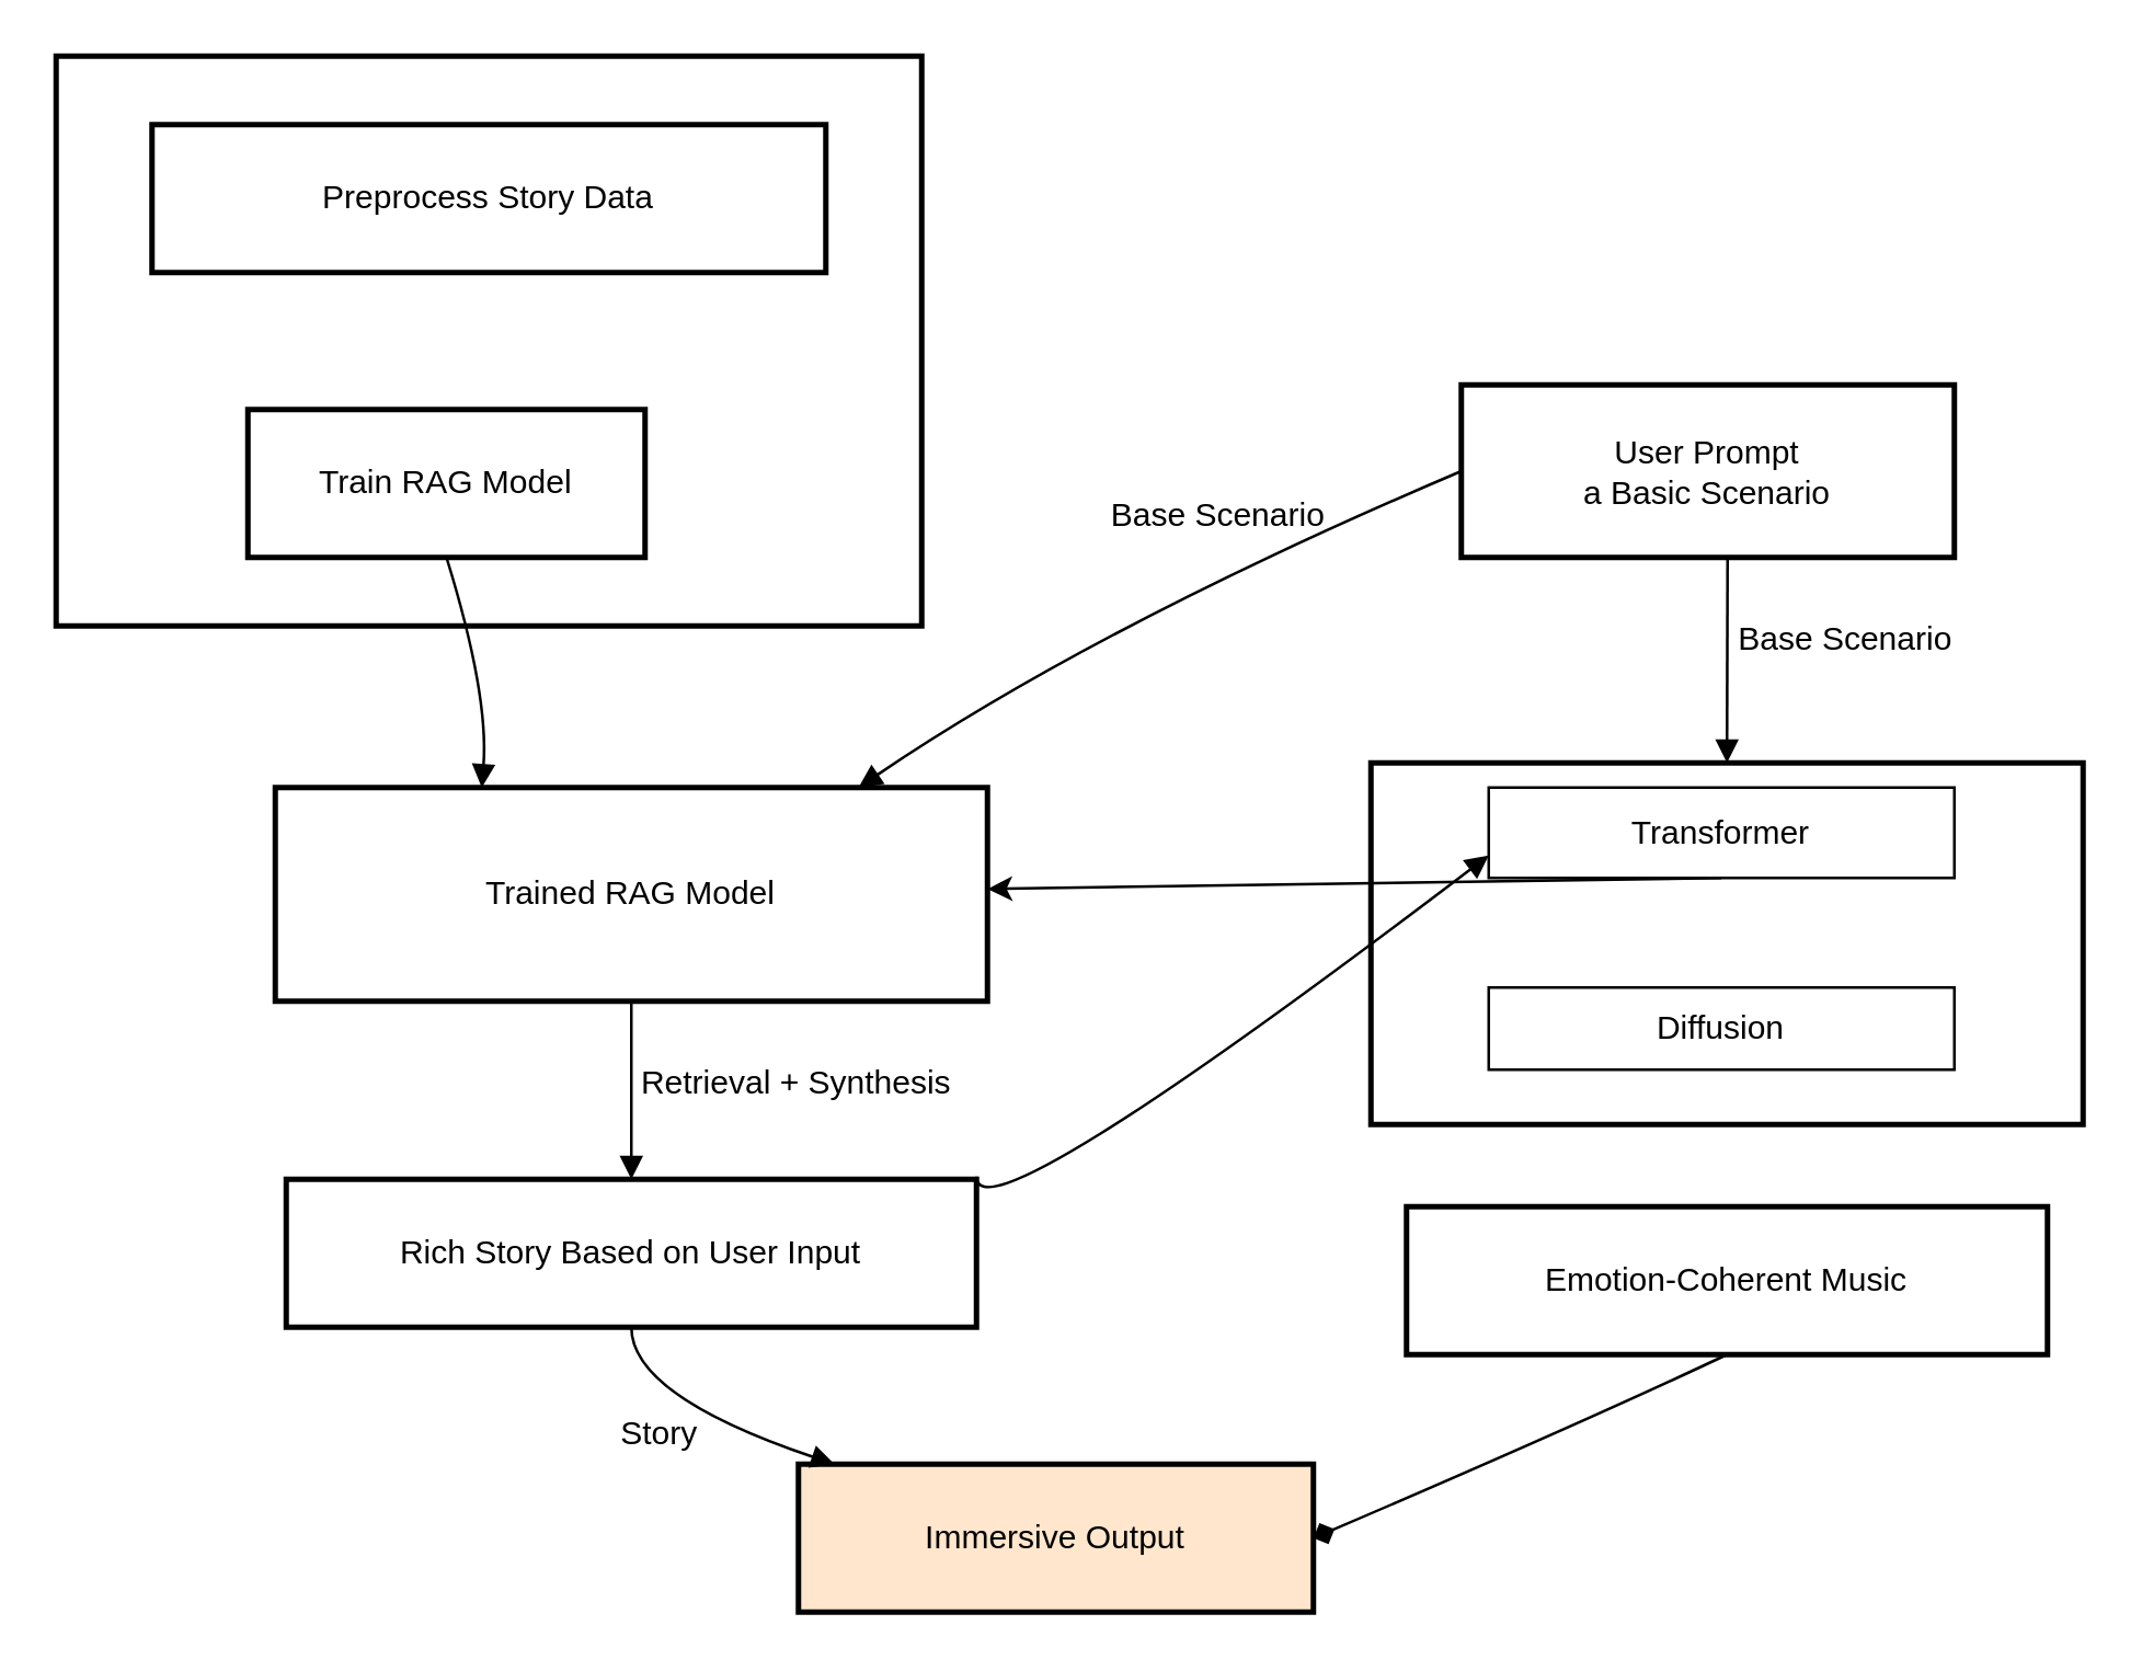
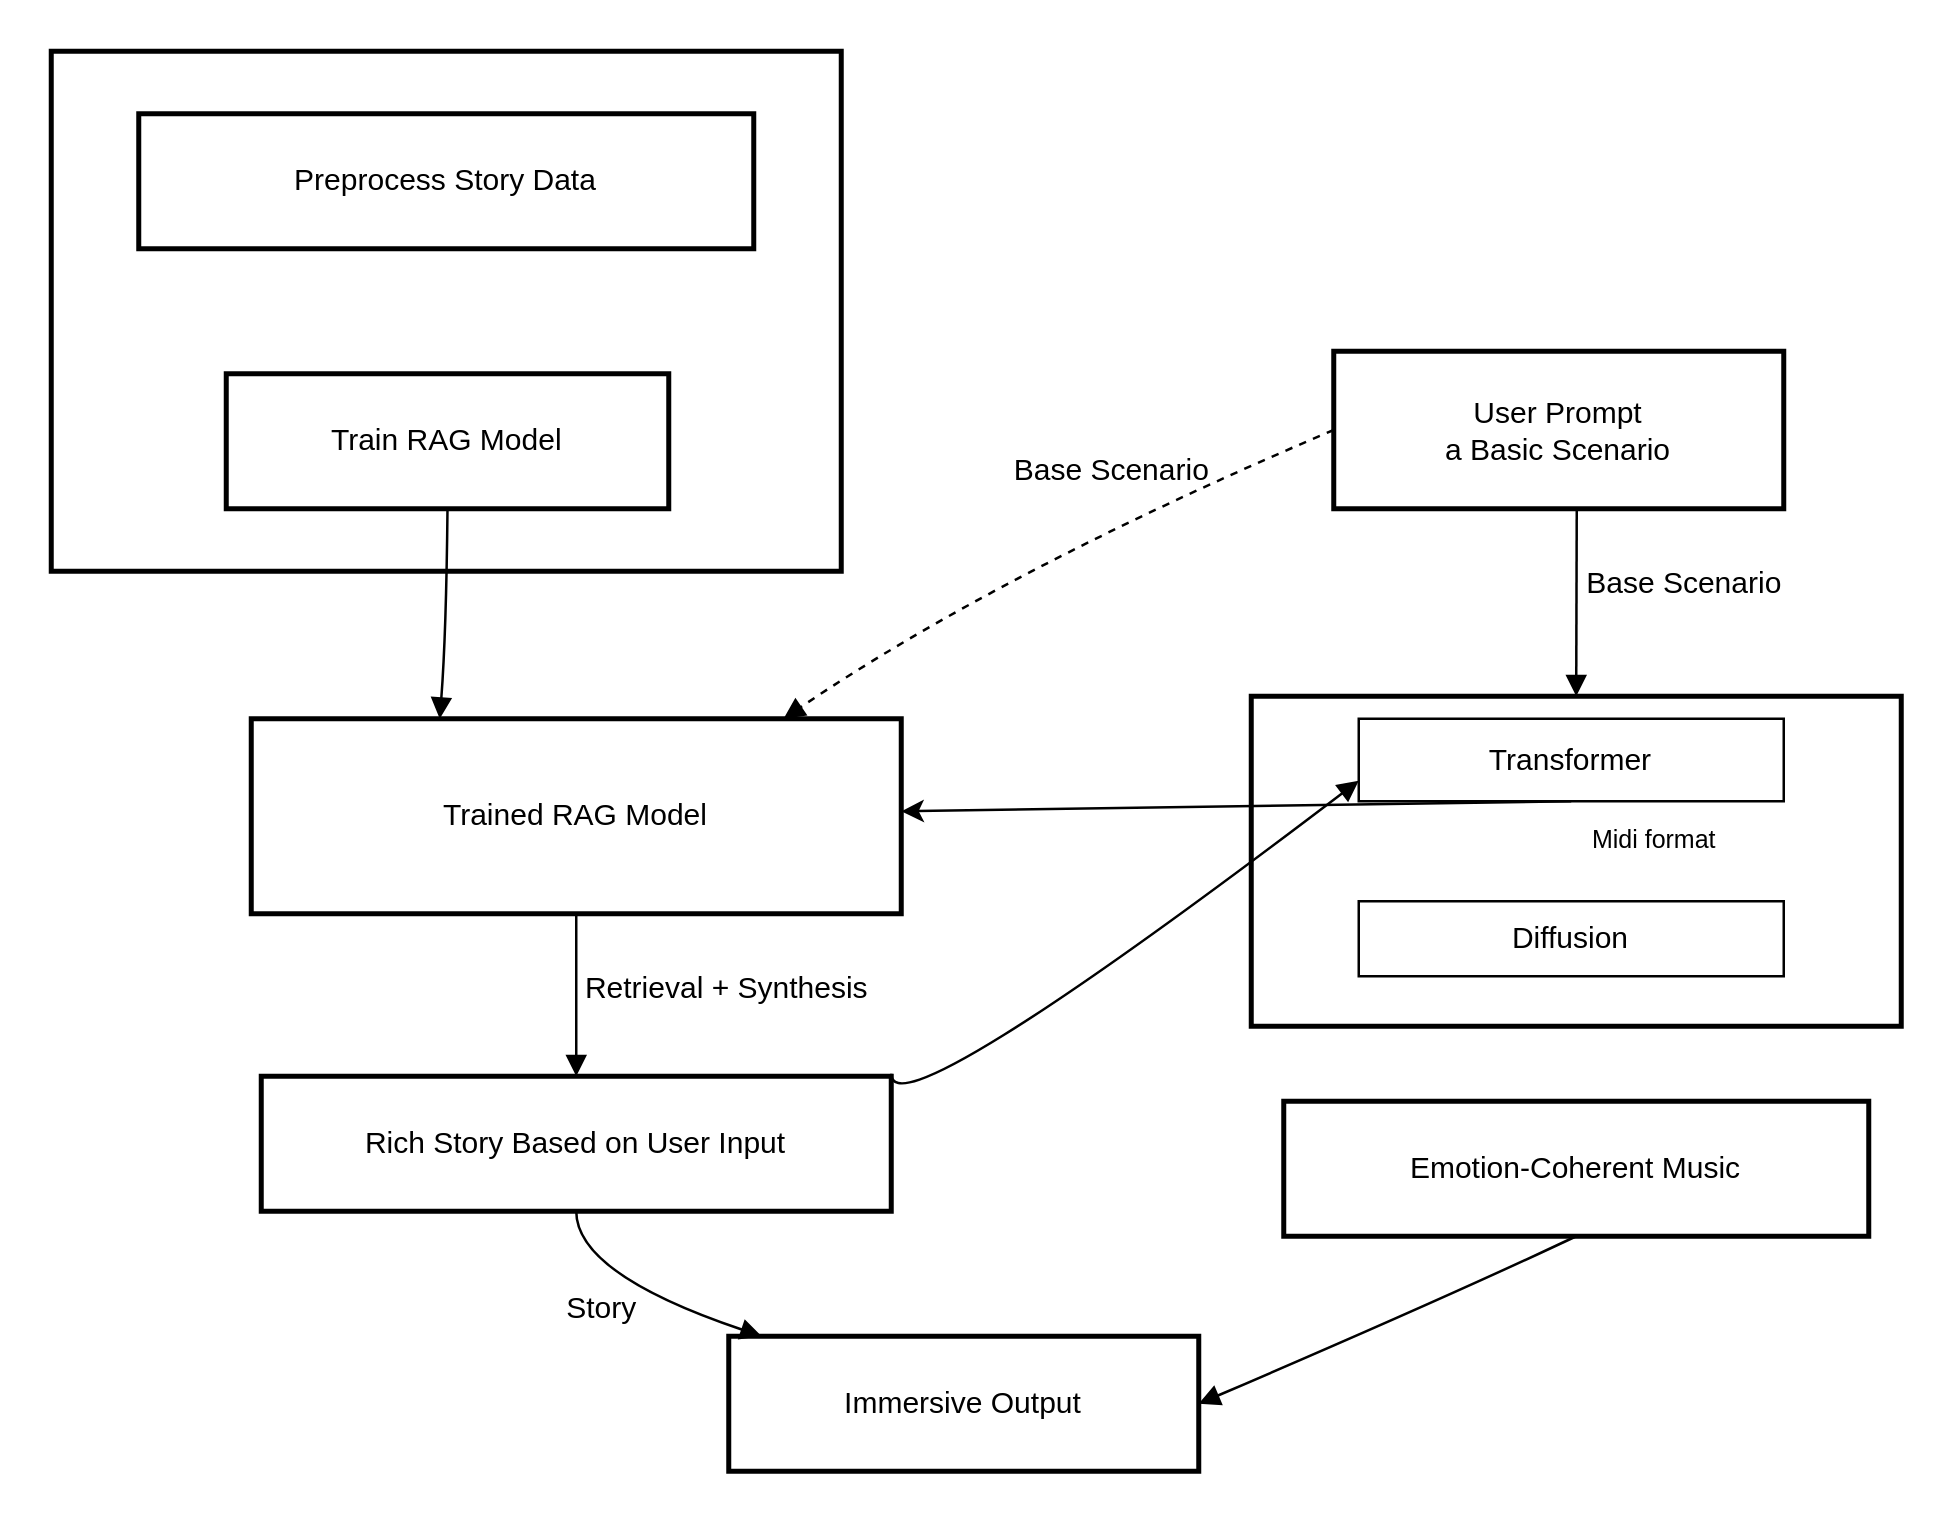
- <mxCell id="10" value="Train RAG Model" style="whiteSpace=wrap;strokeWidth=2;" parent="1" vertex="1"><mxGeometry x="90" y="149" width="145" height="54" as="geometry" /></mxCell>
+ <mxCell id="10" value="Train RAG Model" style="whiteSpace=wrap;strokeWidth=2;" parent="1" vertex="1"><mxGeometry x="90" y="149" width="177" height="54" as="geometry" /></mxCell>
- <mxCell id="16" value="" style="curved=1;startArrow=none;endArrow=block;exitX=0;exitY=0.5;entryX=0.819;entryY=0;rounded=0;exitDx=0;exitDy=0;entryDx=0;entryDy=0;entryPerimeter=0;" parent="1" source="3" target="4" edge="1"><mxGeometry relative="1" as="geometry"><Array as="points"><mxPoint x="400" y="228" /></Array><mxPoint x="410" y="203" as="sourcePoint" /><mxPoint x="414" y="278" as="targetPoint" /></mxGeometry></mxCell>
+ <mxCell id="16" value="" style="curved=1;startArrow=none;endArrow=block;exitX=0;exitY=0.5;entryX=0.819;entryY=0;rounded=0;exitDx=0;exitDy=0;entryDx=0;entryDy=0;entryPerimeter=0;dashed=1;" parent="1" source="3" target="4" edge="1"><mxGeometry relative="1" as="geometry"><Array as="points"><mxPoint x="400" y="228" /></Array><mxPoint x="410" y="203" as="sourcePoint" /><mxPoint x="414" y="278" as="targetPoint" /></mxGeometry></mxCell>
+ <mxCell id="22" value="&lt;font style=&quot;font-size: 10px;&quot;&gt;Midi format&lt;/font&gt;" style="text;html=1;align=center;verticalAlign=middle;whiteSpace=wrap;rounded=0;" vertex="1" parent="1"><mxGeometry x="623" y="320" width="77" height="30" as="geometry" /></mxCell>
- <mxCell id="14" value="" style="curved=1;startArrow=none;endArrow=diamond;exitX=0.5;exitY=1;rounded=0;entryX=1;entryY=0.5;entryDx=0;entryDy=0;" parent="1" source="7" target="8" edge="1"><mxGeometry relative="1" as="geometry"><Array as="points"><mxPoint x="577" y="519" /></Array><mxPoint x="520" y="544" as="targetPoint" /></mxGeometry></mxCell>
+ <mxCell id="14" value="" style="curved=1;startArrow=none;endArrow=block;exitX=0.5;exitY=1;rounded=0;entryX=1;entryY=0.5;entryDx=0;entryDy=0;" parent="1" source="7" target="8" edge="1"><mxGeometry relative="1" as="geometry"><Array as="points"><mxPoint x="577" y="519" /></Array><mxPoint x="520" y="544" as="targetPoint" /></mxGeometry></mxCell>
- <mxCell id="8" value="Immersive Output" style="whiteSpace=wrap;strokeWidth=2;fillColor=#ffe6cc;" parent="1" vertex="1"><mxGeometry x="291" y="534" width="188" height="54" as="geometry" /></mxCell>
+ <mxCell id="8" value="Immersive Output" style="whiteSpace=wrap;strokeWidth=2;" parent="1" vertex="1"><mxGeometry x="291" y="534" width="188" height="54" as="geometry" /></mxCell>
